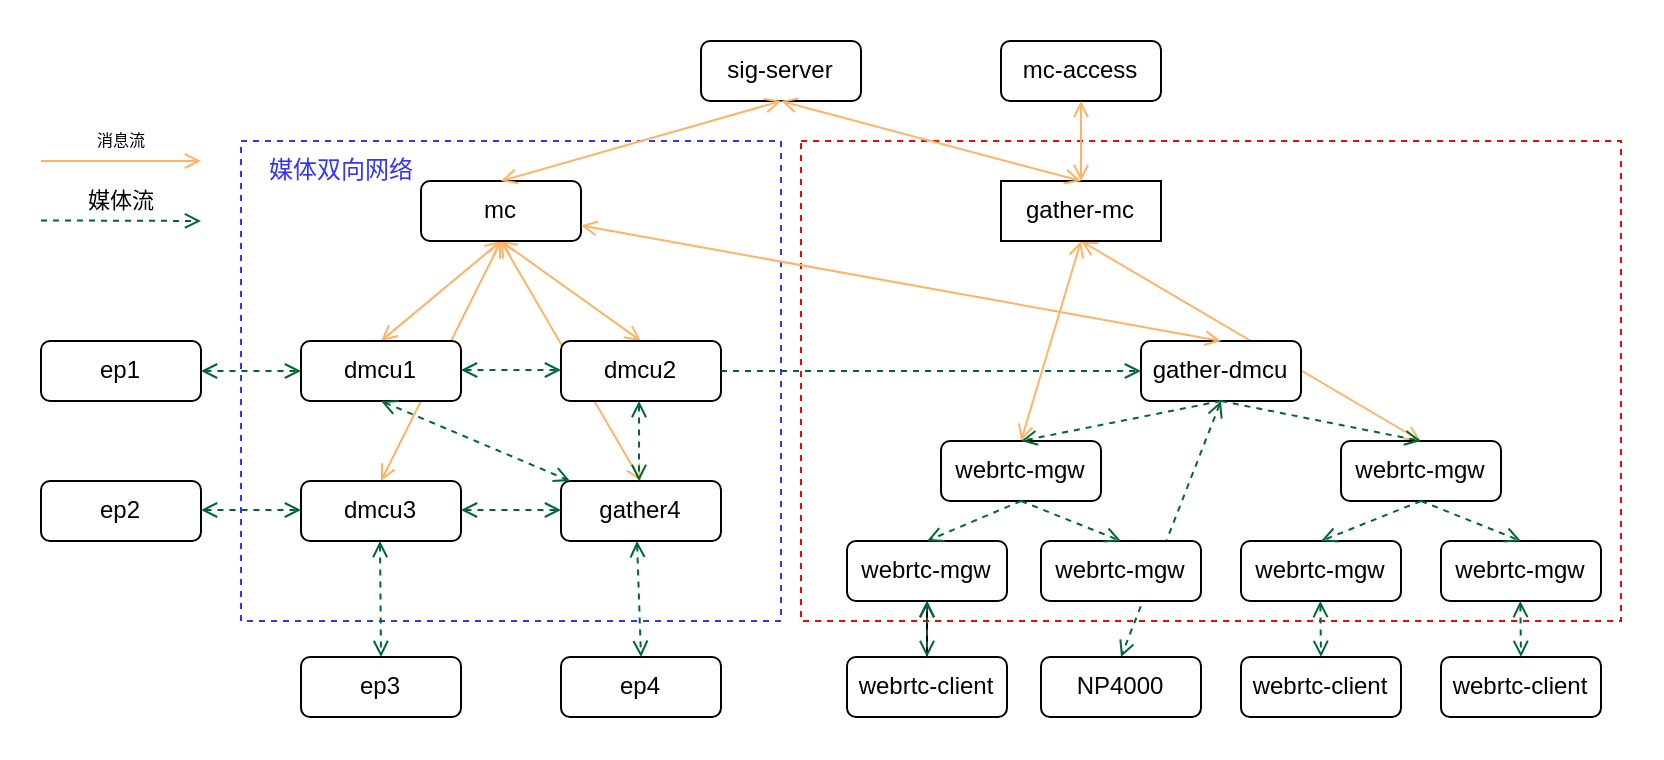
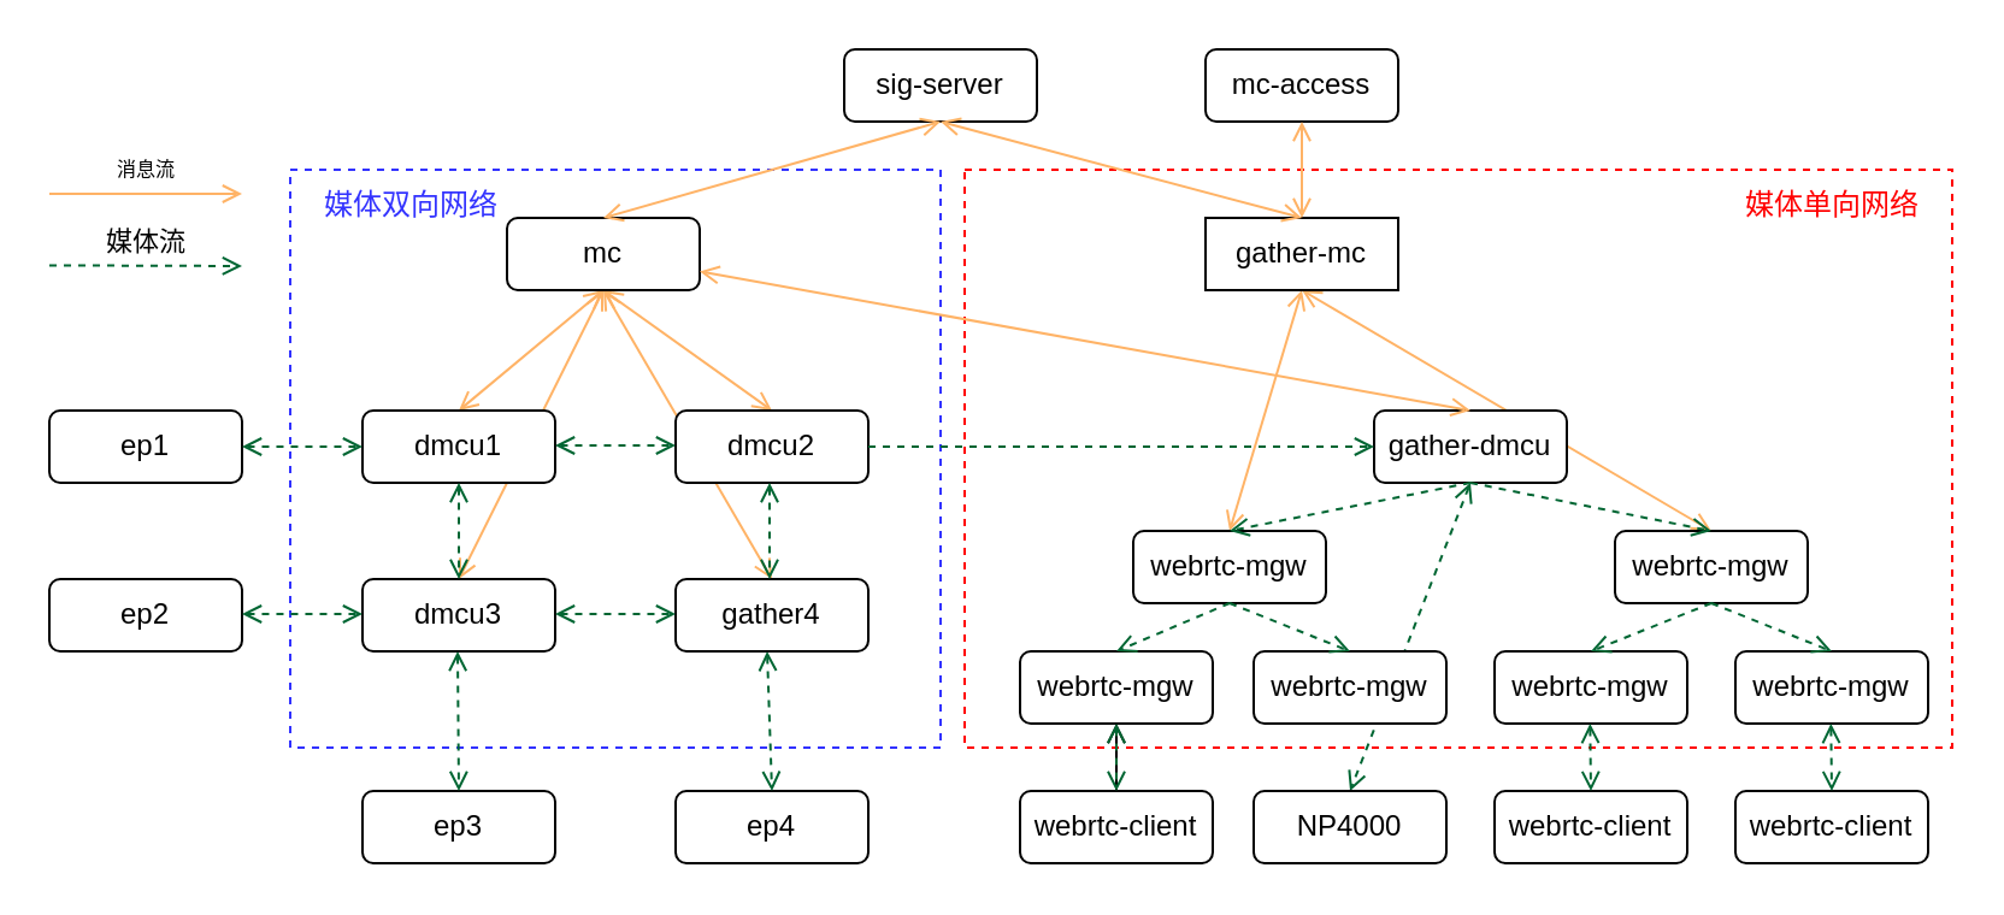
+ <mxCell id="35" value="媒体单向网络" style="text;html=1;resizable=0;autosize=1;align=center;verticalAlign=middle;points=[];fillColor=none;strokeColor=none;rounded=0;shadow=0;dashed=1;fontColor=#ff0000;" parent="1" vertex="1"><mxGeometry x="710" y="70" width="100" height="30" as="geometry" /></mxCell>
- <mxCell id="25" value="" style="endArrow=open;startArrow=open;html=1;rounded=0;endFill=0;startFill=0;dashed=1;strokeColor=#006633;exitX=0.5;exitY=1;exitDx=0;exitDy=0;" parent="1" source="13" target="16" edge="1"><mxGeometry width="50" height="50" relative="1" as="geometry"><mxPoint x="165" y="220" as="sourcePoint" /><mxPoint x="215" y="220" as="targetPoint" /></mxGeometry></mxCell>
+ <mxCell id="25" value="" style="endArrow=open;startArrow=open;html=1;entryX=0.5;entryY=0;entryDx=0;entryDy=0;rounded=0;endFill=0;startFill=0;dashed=1;strokeColor=#006633;exitX=0.5;exitY=1;exitDx=0;exitDy=0;" parent="1" source="13" target="15" edge="1"><mxGeometry width="50" height="50" relative="1" as="geometry"><mxPoint x="165" y="220" as="sourcePoint" /><mxPoint x="215" y="220" as="targetPoint" /></mxGeometry></mxCell>
